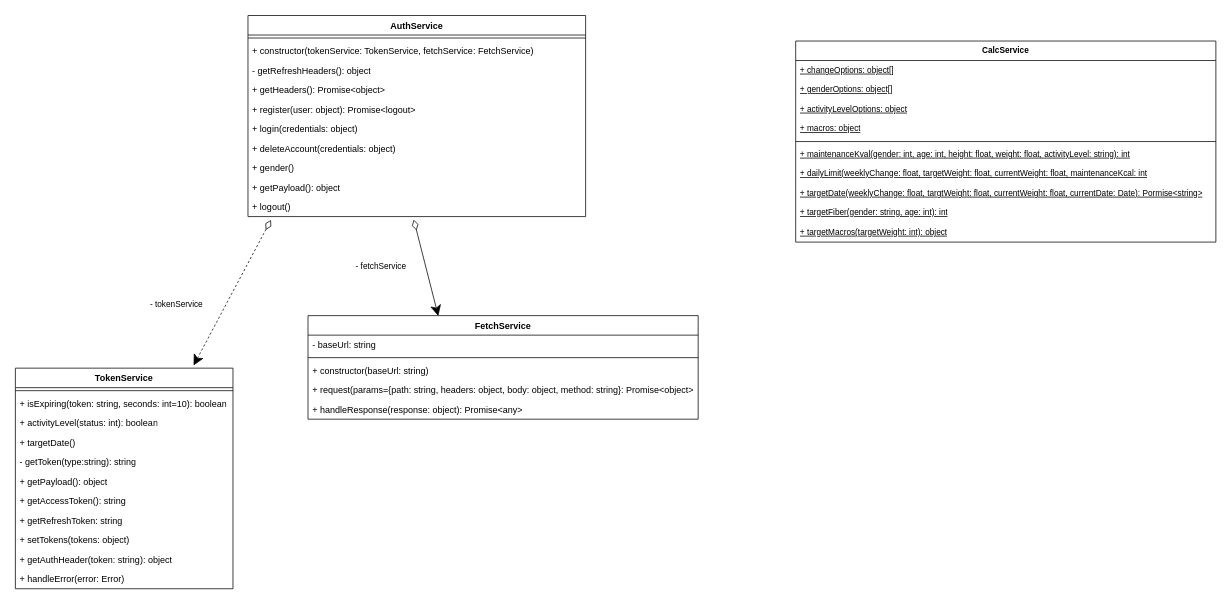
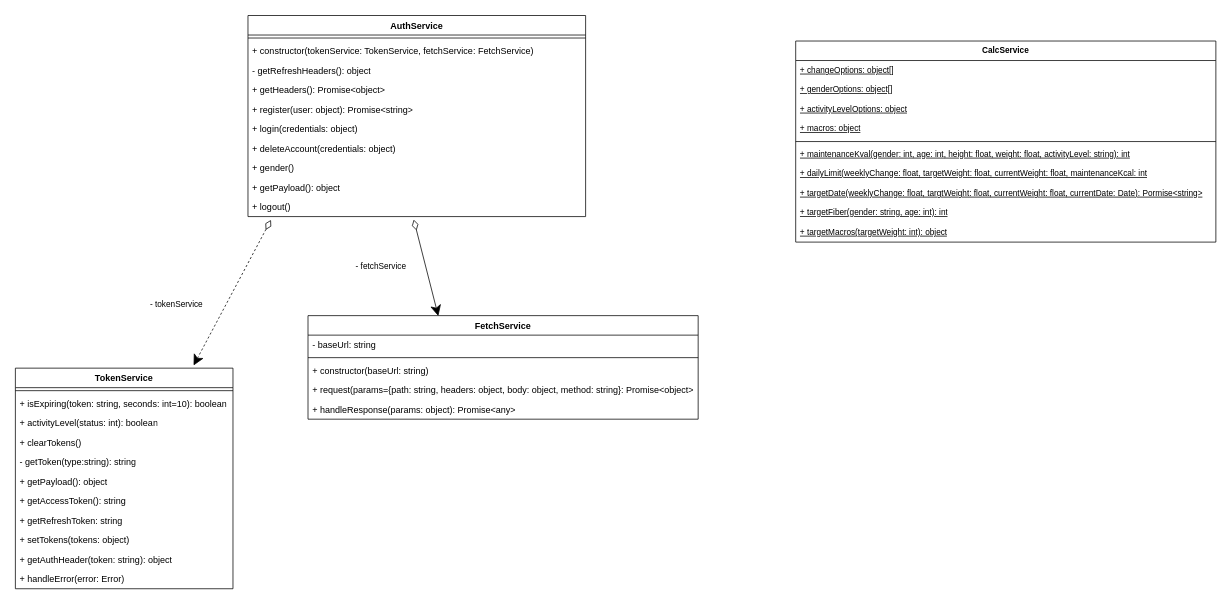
- <mxCell id="25" value="+ register(user: object): Promise&amp;lt;logout&amp;gt;" style="text;strokeColor=none;fillColor=none;align=left;verticalAlign=top;spacingLeft=4;spacingRight=4;overflow=hidden;rotatable=0;points=[[0,0.5],[1,0.5]];portConstraint=eastwest;whiteSpace=wrap;html=1;" vertex="1" parent="20"><mxGeometry y="112" width="450" height="26" as="geometry" /></mxCell>
+ <mxCell id="25" value="+ register(user: object): Promise&amp;lt;string&amp;gt;" style="text;strokeColor=none;fillColor=none;align=left;verticalAlign=top;spacingLeft=4;spacingRight=4;overflow=hidden;rotatable=0;points=[[0,0.5],[1,0.5]];portConstraint=eastwest;whiteSpace=wrap;html=1;" vertex="1" parent="20"><mxGeometry y="112" width="450" height="26" as="geometry" /></mxCell>
- <mxCell id="7" value="+ handleResponse(response: object): Promise&amp;lt;any&amp;gt;" style="text;strokeColor=none;fillColor=none;align=left;verticalAlign=top;spacingLeft=4;spacingRight=4;overflow=hidden;rotatable=0;points=[[0,0.5],[1,0.5]];portConstraint=eastwest;whiteSpace=wrap;html=1;" vertex="1" parent="2"><mxGeometry y="112" width="520" height="26" as="geometry" /></mxCell>
+ <mxCell id="7" value="+ handleResponse(params: object): Promise&amp;lt;any&amp;gt;" style="text;strokeColor=none;fillColor=none;align=left;verticalAlign=top;spacingLeft=4;spacingRight=4;overflow=hidden;rotatable=0;points=[[0,0.5],[1,0.5]];portConstraint=eastwest;whiteSpace=wrap;html=1;" vertex="1" parent="2"><mxGeometry y="112" width="520" height="26" as="geometry" /></mxCell>
- <mxCell id="12" value="+ targetDate()" style="text;strokeColor=none;fillColor=none;align=left;verticalAlign=top;spacingLeft=4;spacingRight=4;overflow=hidden;rotatable=0;points=[[0,0.5],[1,0.5]];portConstraint=eastwest;whiteSpace=wrap;html=1;" vertex="1" parent="8"><mxGeometry y="86" width="290" height="26" as="geometry" /></mxCell>
+ <mxCell id="12" value="+ clearTokens()" style="text;strokeColor=none;fillColor=none;align=left;verticalAlign=top;spacingLeft=4;spacingRight=4;overflow=hidden;rotatable=0;points=[[0,0.5],[1,0.5]];portConstraint=eastwest;whiteSpace=wrap;html=1;" vertex="1" parent="8"><mxGeometry y="86" width="290" height="26" as="geometry" /></mxCell>
